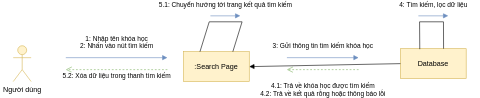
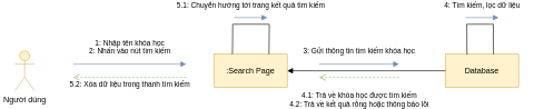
- <mxCell id="3" value=":Search Page" style="html=1;whiteSpace=wrap;fillColor=#fff2cc;strokeColor=#d6b656;" vertex="1" parent="1"><mxGeometry x="305" y="80" width="110" height="50" as="geometry" /></mxCell>
+ <mxCell id="3" value=":Search Page" style="html=1;whiteSpace=wrap;fillColor=#fff2cc;strokeColor=#d6b656;" vertex="1" parent="1"><mxGeometry x="320" y="75" width="110" height="50" as="geometry" /></mxCell>
